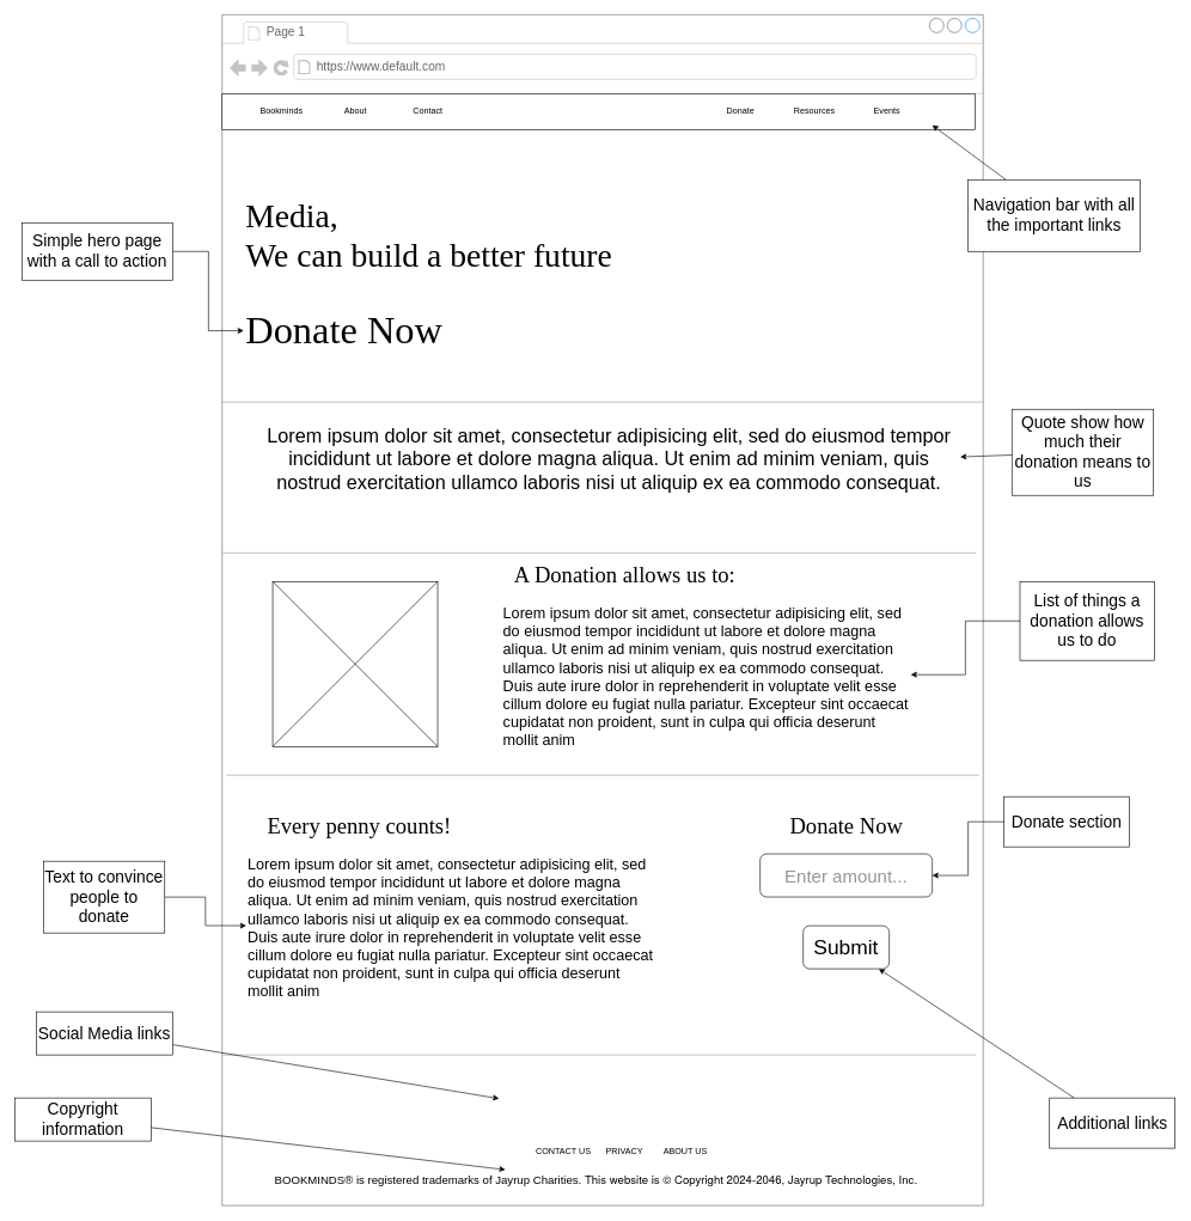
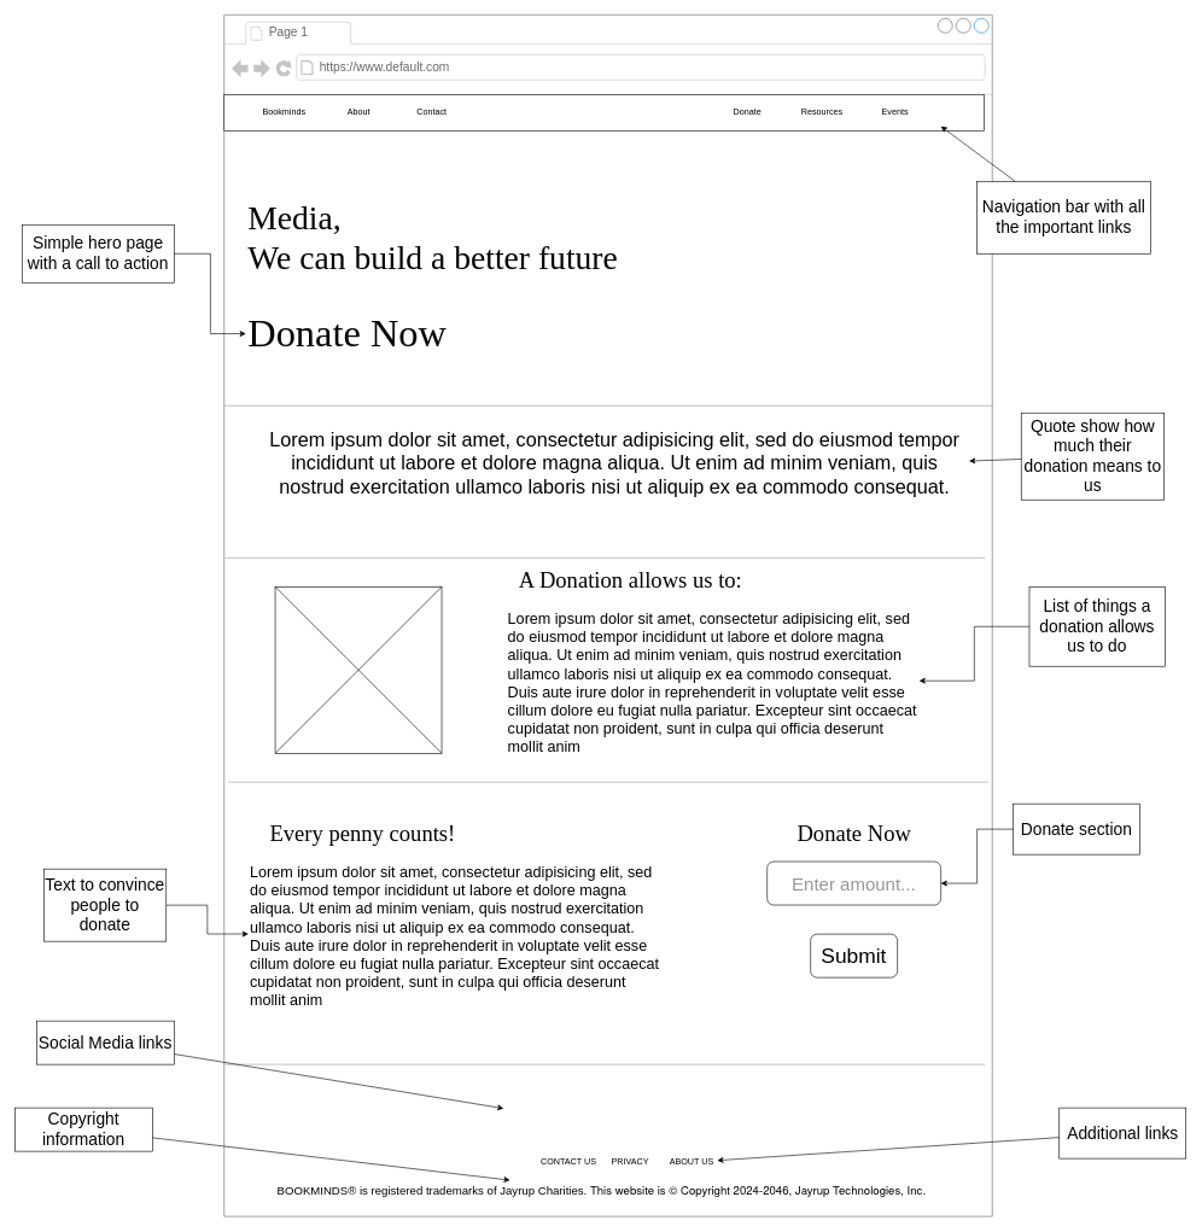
- <mxCell id="35" style="rounded=0;orthogonalLoop=1;jettySize=auto;html=1;" parent="2" source="36" target="48" edge="1"><mxGeometry relative="1" as="geometry"><mxPoint x="1042" y="1422" as="targetPoint" /></mxGeometry></mxCell>
+ <mxCell id="35" style="rounded=0;orthogonalLoop=1;jettySize=auto;html=1;" parent="2" source="36" target="30" edge="1"><mxGeometry relative="1" as="geometry"><mxPoint x="1042" y="1422" as="targetPoint" /></mxGeometry></mxCell>
